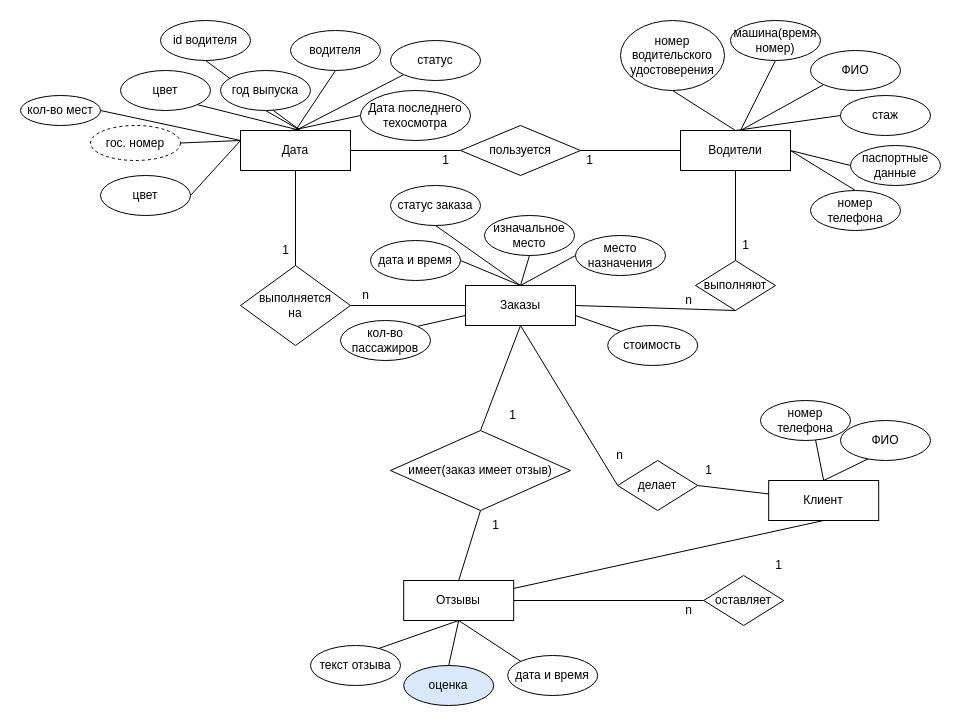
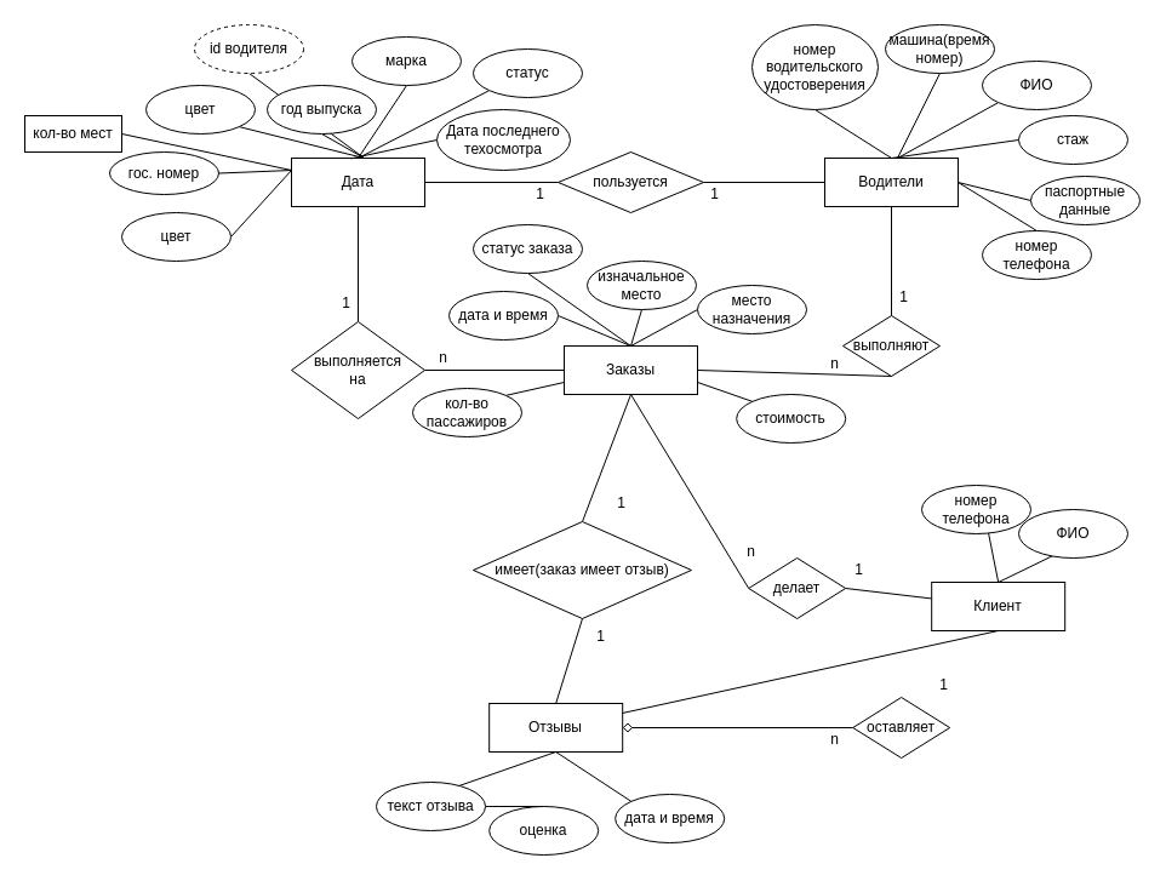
- <mxCell id="40" value="id водителя" style="ellipse;whiteSpace=wrap;html=1;" vertex="1" parent="1"><mxGeometry width="90" height="40" as="geometry" x="160" y="20" /></mxCell>
+ <mxCell id="40" value="id водителя" style="ellipse;whiteSpace=wrap;html=1;dashed=1;" vertex="1" parent="1"><mxGeometry width="90" height="40" as="geometry" x="160" y="20" /></mxCell>
- <mxCell id="38" value="водителя" style="ellipse;whiteSpace=wrap;html=1;" vertex="1" parent="1"><mxGeometry x="290" y="30" width="90" height="40" as="geometry" /></mxCell>
+ <mxCell id="38" value="марка" style="ellipse;whiteSpace=wrap;html=1;" vertex="1" parent="1"><mxGeometry x="290" y="30" width="90" height="40" as="geometry" /></mxCell>
- <mxCell id="44" value="кол-во мест" style="ellipse;whiteSpace=wrap;html=1;" vertex="1" parent="1"><mxGeometry x="20" y="95" width="80" height="30" as="geometry" /></mxCell>
+ <mxCell id="44" value="кол-во мест" style="whiteSpace=wrap;html=1;rounded=0;" vertex="1" parent="1"><mxGeometry x="20" y="95" width="80" height="30" as="geometry" /></mxCell>
- <mxCell id="30" value="гос. номер" style="ellipse;whiteSpace=wrap;html=1;dashed=1;" vertex="1" parent="1"><mxGeometry x="90" y="125" width="90" height="35" as="geometry" /></mxCell>
+ <mxCell id="30" value="гос. номер" style="ellipse;whiteSpace=wrap;html=1;" vertex="1" parent="1"><mxGeometry x="90" y="125" width="90" height="35" as="geometry" /></mxCell>
- <mxCell id="9" style="edgeStyle=none;rounded=0;orthogonalLoop=1;jettySize=auto;html=1;exitX=0;exitY=0.5;exitDx=0;exitDy=0;entryX=1;entryY=0.5;entryDx=0;entryDy=0;strokeColor=default;endArrow=none;endFill=0;startArrow=none;" edge="1" parent="1" source="26" target="12"><mxGeometry relative="1" as="geometry" /></mxCell>
+ <mxCell id="9" style="edgeStyle=none;rounded=0;orthogonalLoop=1;jettySize=auto;html=1;exitX=0;exitY=0.5;exitDx=0;exitDy=0;entryX=1;entryY=0.5;entryDx=0;entryDy=0;strokeColor=default;endArrow=diamond;endFill=0;startArrow=none;" edge="1" parent="1" source="26" target="12"><mxGeometry relative="1" as="geometry" /></mxCell>
- <mxCell id="68" style="edgeStyle=none;rounded=0;orthogonalLoop=1;jettySize=auto;html=1;exitX=0.5;exitY=0;exitDx=0;exitDy=0;entryX=0.5;entryY=1;entryDx=0;entryDy=0;strokeColor=default;endArrow=none;endFill=0;" edge="1" parent="1" source="69" target="12"><mxGeometry relative="1" as="geometry" /></mxCell>
+ <mxCell id="68" style="edgeStyle=none;rounded=0;orthogonalLoop=1;jettySize=auto;html=1;exitX=0.5;exitY=0;exitDx=0;exitDy=0;strokeColor=default;endArrow=none;endFill=0;" edge="1" parent="1" source="69" target="71"><mxGeometry relative="1" as="geometry" /></mxCell>
- <mxCell id="69" value="оценка" style="ellipse;whiteSpace=wrap;html=1;fillColor=#dae8fc;" vertex="1" parent="1"><mxGeometry x="403.18" y="665" width="90" height="40" as="geometry" /></mxCell>
+ <mxCell id="69" value="оценка" style="ellipse;whiteSpace=wrap;html=1;" vertex="1" parent="1"><mxGeometry x="403.18" y="665" width="90" height="40" as="geometry" /></mxCell>
